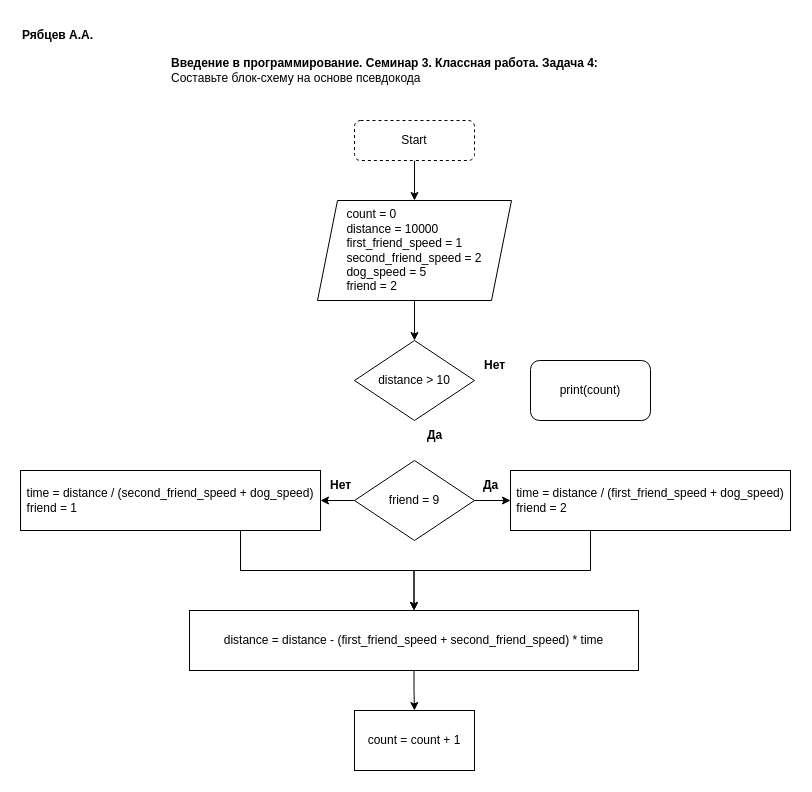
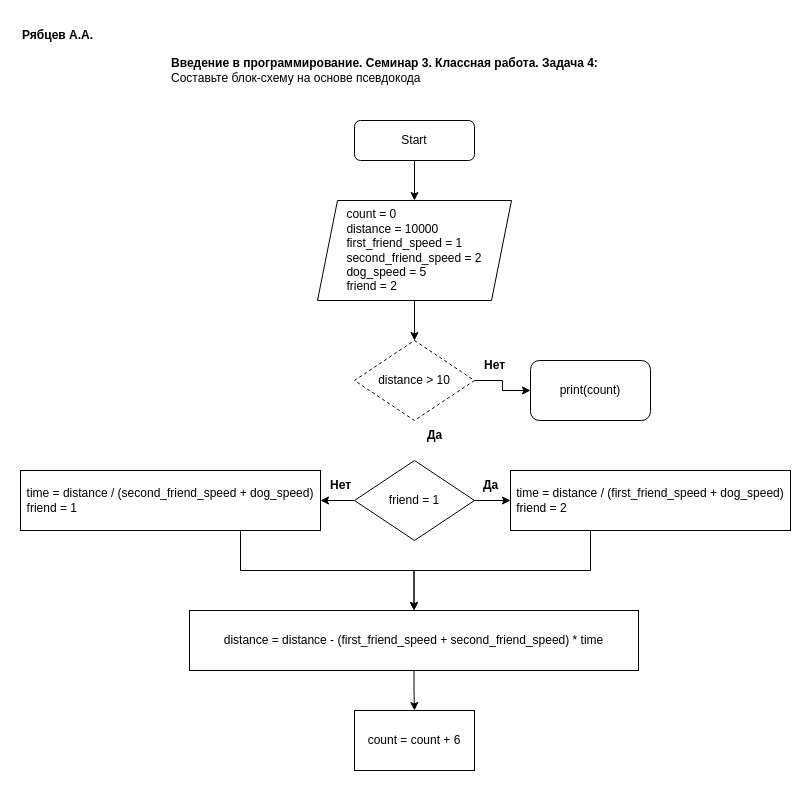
- <mxCell id="4" value="Start" style="rounded=1;whiteSpace=wrap;html=1;fontSize=12;glass=0;strokeWidth=1;shadow=0;dashed=1;" vertex="1" parent="1"><mxGeometry x="354" y="120" width="120" height="40" as="geometry" /></mxCell>
+ <mxCell id="4" value="Start" style="rounded=1;whiteSpace=wrap;html=1;fontSize=12;glass=0;strokeWidth=1;shadow=0;" vertex="1" parent="1"><mxGeometry x="354" y="120" width="120" height="40" as="geometry" /></mxCell>
- <mxCell id="10" value="distance &amp;gt; 10" style="rhombus;whiteSpace=wrap;html=1;" vertex="1" parent="1"><mxGeometry x="354" y="340" width="120" height="80" as="geometry" /></mxCell>
+ <mxCell id="10" value="distance &amp;gt; 10" style="rhombus;whiteSpace=wrap;html=1;dashed=1;" vertex="1" parent="1"><mxGeometry x="354" y="340" width="120" height="80" as="geometry" /></mxCell>
+ <mxCell id="9" value="" style="edgeStyle=orthogonalEdgeStyle;rounded=0;orthogonalLoop=1;jettySize=auto;html=1;" edge="1" parent="1" source="10" target="5"><mxGeometry relative="1" as="geometry" /></mxCell>
- <mxCell id="20" value="friend = 9" style="rhombus;whiteSpace=wrap;html=1;" vertex="1" parent="1"><mxGeometry x="354" y="460" width="120" height="80" as="geometry" /></mxCell>
+ <mxCell id="20" value="friend = 1" style="rhombus;whiteSpace=wrap;html=1;" vertex="1" parent="1"><mxGeometry x="354" y="460" width="120" height="80" as="geometry" /></mxCell>
- <mxCell id="15" value="count = count + 1" style="rounded=0;whiteSpace=wrap;html=1;" vertex="1" parent="1"><mxGeometry x="354" y="710" width="120" height="60" as="geometry" /></mxCell>
+ <mxCell id="15" value="count = count + 6" style="rounded=0;whiteSpace=wrap;html=1;" vertex="1" parent="1"><mxGeometry x="354" y="710" width="120" height="60" as="geometry" /></mxCell>
